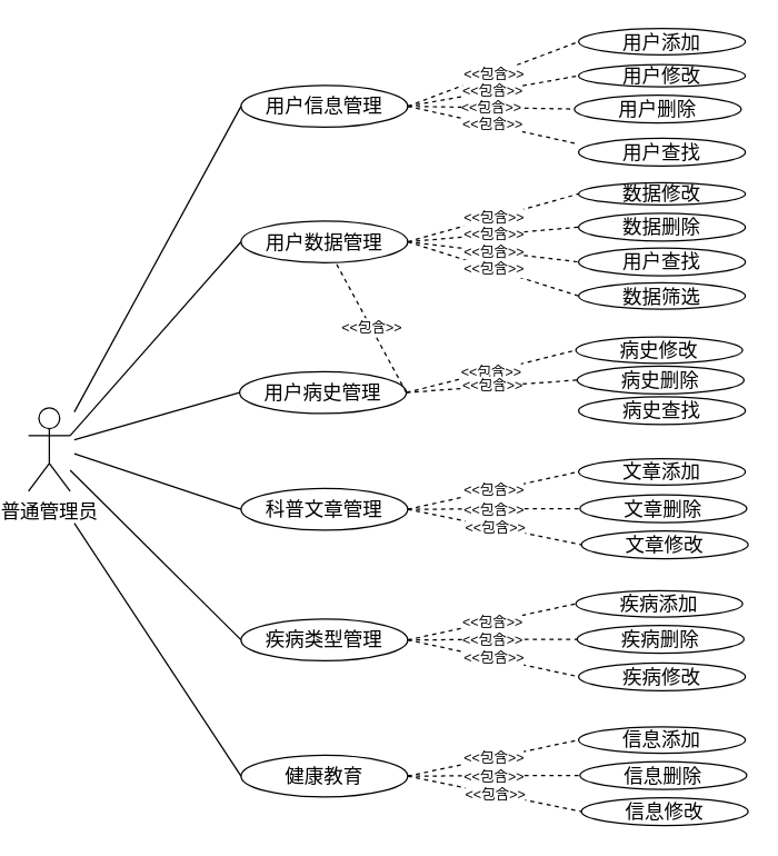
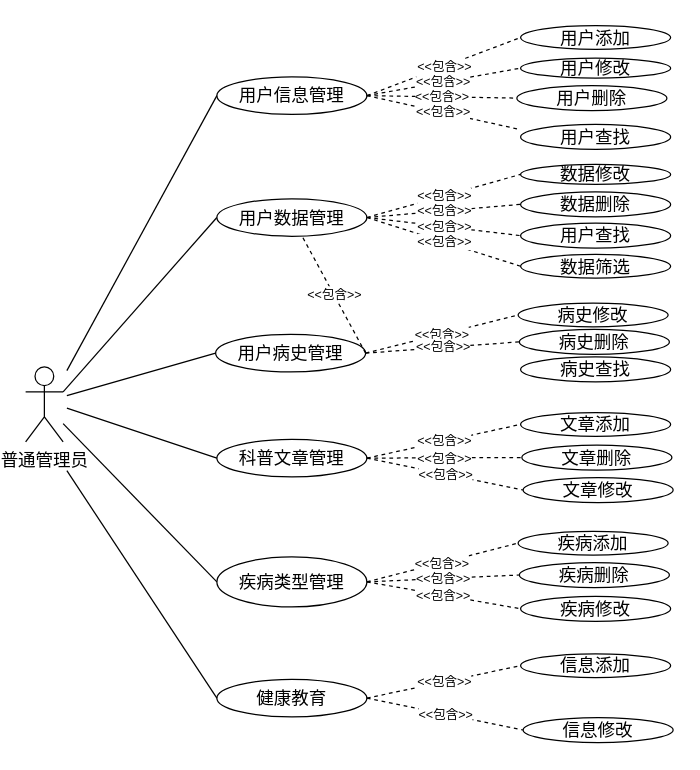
- <mxCell id="8" value="&lt;font style=&quot;font-size: 14px&quot;&gt;疾病类型管理&lt;/font&gt;" style="ellipse;whiteSpace=wrap;html=1;" parent="1" vertex="1"><mxGeometry x="173" y="445" width="120" height="30" as="geometry" /></mxCell>
+ <mxCell id="8" value="&lt;font style=&quot;font-size: 14px&quot;&gt;疾病类型管理&lt;/font&gt;" style="ellipse;whiteSpace=wrap;html=1;" parent="1" vertex="1"><mxGeometry x="173" y="445" width="120" height="40" as="geometry" /></mxCell>
- <mxCell id="53" value="&lt;font style=&quot;font-size: 10px&quot;&gt;&amp;lt;&amp;lt;包含&amp;gt;&amp;gt;&lt;/font&gt;" style="endArrow=none;dashed=1;html=1;strokeWidth=1;exitX=1;exitY=0.5;exitDx=0;exitDy=0;entryX=0;entryY=0.5;entryDx=0;entryDy=0;" parent="1" source="5" target="27" edge="1"><mxGeometry width="50" height="50" relative="1" as="geometry"><mxPoint x="303" y="568" as="sourcePoint" /><mxPoint x="426" y="546" as="targetPoint" /></mxGeometry></mxCell>
- <mxCell id="27" value="&lt;font style=&quot;font-size: 14px&quot;&gt;信息删除&lt;/font&gt;" style="ellipse;whiteSpace=wrap;html=1;" parent="1" vertex="1"><mxGeometry x="417" y="547.5" width="120" height="20" as="geometry" /></mxCell>
